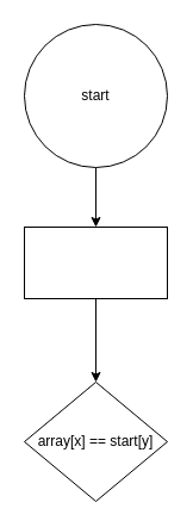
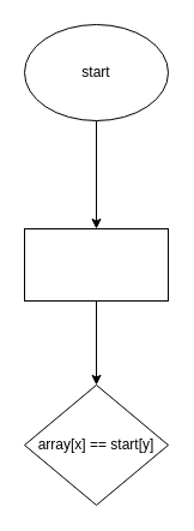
- <mxCell id="3" value="start" style="ellipse;whiteSpace=wrap;html=1;" vertex="1" parent="1"><mxGeometry x="20" y="20" width="120" height="120" as="geometry" /></mxCell>
+ <mxCell id="3" value="start" style="ellipse;whiteSpace=wrap;html=1;" vertex="1" parent="1"><mxGeometry x="20" y="20" width="120" height="80" as="geometry" /></mxCell>
